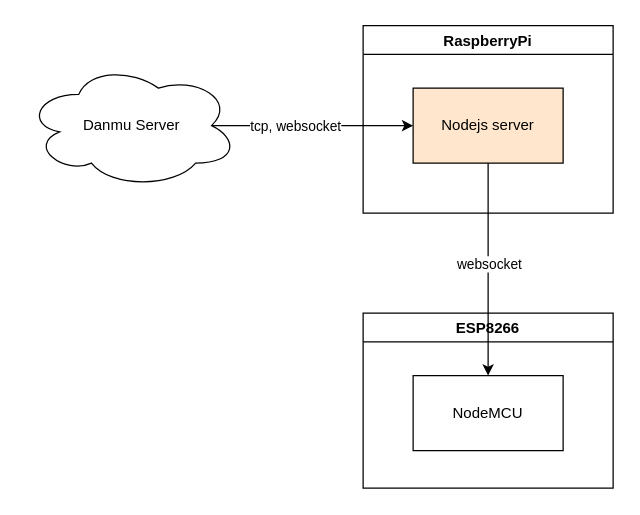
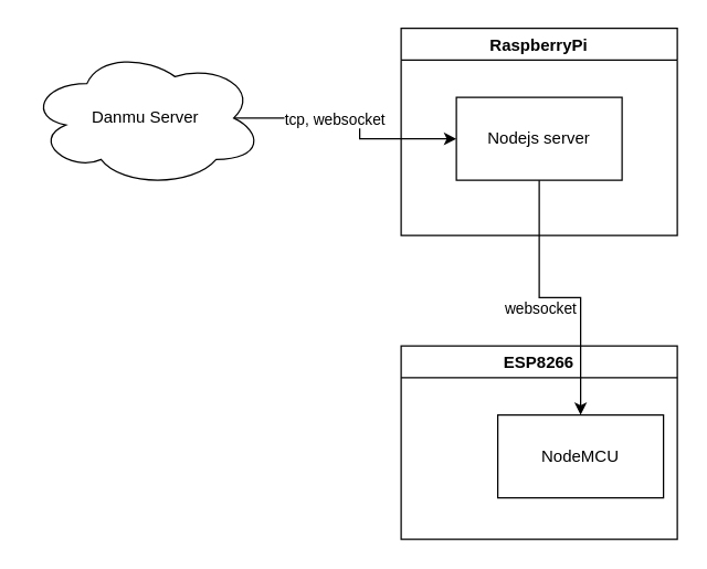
- <mxCell id="4" value="Danmu Server" style="ellipse;shape=cloud;whiteSpace=wrap;html=1;align=center;" vertex="1" parent="1"><mxGeometry x="20" y="50" width="170" height="100" as="geometry" /></mxCell>
+ <mxCell id="4" value="Danmu Server" style="ellipse;shape=cloud;whiteSpace=wrap;html=1;align=center;" vertex="1" parent="1"><mxGeometry x="20" y="35" width="170" height="100" as="geometry" /></mxCell>
- <mxCell id="6" value="Nodejs server" style="rounded=0;whiteSpace=wrap;html=1;fillColor=#ffe6cc;" vertex="1" parent="5"><mxGeometry x="40" y="50" width="120" height="60" as="geometry" /></mxCell>
+ <mxCell id="6" value="Nodejs server" style="rounded=0;whiteSpace=wrap;html=1;" vertex="1" parent="5"><mxGeometry x="40" y="50" width="120" height="60" as="geometry" /></mxCell>
- <mxCell id="8" value="NodeMCU" style="rounded=0;whiteSpace=wrap;html=1;" vertex="1" parent="7"><mxGeometry x="40" y="50" width="120" height="60" as="geometry" /></mxCell>
+ <mxCell id="8" value="NodeMCU" style="rounded=0;whiteSpace=wrap;html=1;" vertex="1" parent="7"><mxGeometry x="70" y="50" width="120" height="60" as="geometry" /></mxCell>
